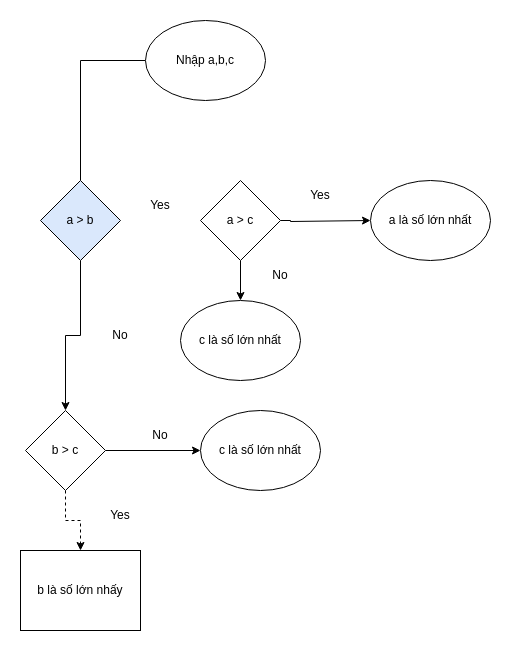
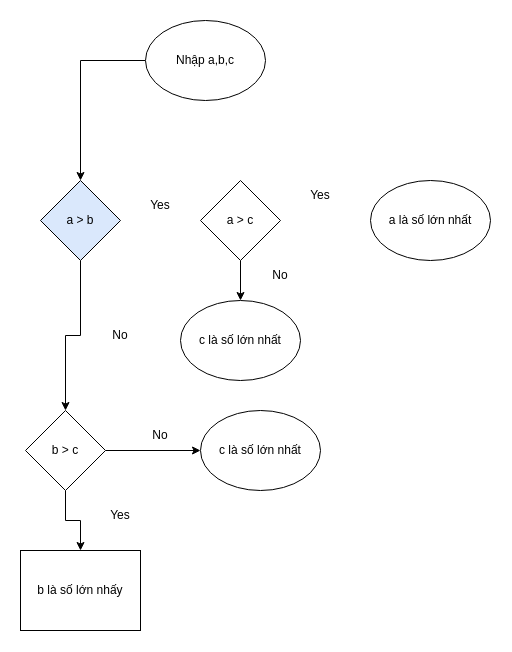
- <mxCell id="2" value="" style="edgeStyle=orthogonalEdgeStyle;rounded=0;orthogonalLoop=1;jettySize=auto;html=1;endArrow=none;" edge="1" parent="1" source="3" target="5"><mxGeometry relative="1" as="geometry" /></mxCell>
+ <mxCell id="2" value="" style="edgeStyle=orthogonalEdgeStyle;rounded=0;orthogonalLoop=1;jettySize=auto;html=1;" edge="1" parent="1" source="3" target="5"><mxGeometry relative="1" as="geometry" /></mxCell>
- <mxCell id="6" style="edgeStyle=orthogonalEdgeStyle;rounded=0;orthogonalLoop=1;jettySize=auto;html=1;entryX=0;entryY=0.5;entryDx=0;entryDy=0;" edge="1" parent="1" source="8" target="9"><mxGeometry relative="1" as="geometry"><mxPoint x="300" y="220" as="targetPoint" /><Array as="points"><mxPoint x="290" y="220" /><mxPoint x="290" y="221" /></Array></mxGeometry></mxCell>
- <mxCell id="12" value="" style="edgeStyle=orthogonalEdgeStyle;rounded=0;orthogonalLoop=1;jettySize=auto;html=1;dashed=1;" edge="1" parent="1" source="13" target="15"><mxGeometry relative="1" as="geometry" /></mxCell>
+ <mxCell id="12" value="" style="edgeStyle=orthogonalEdgeStyle;rounded=0;orthogonalLoop=1;jettySize=auto;html=1;" edge="1" parent="1" source="13" target="15"><mxGeometry relative="1" as="geometry" /></mxCell>
